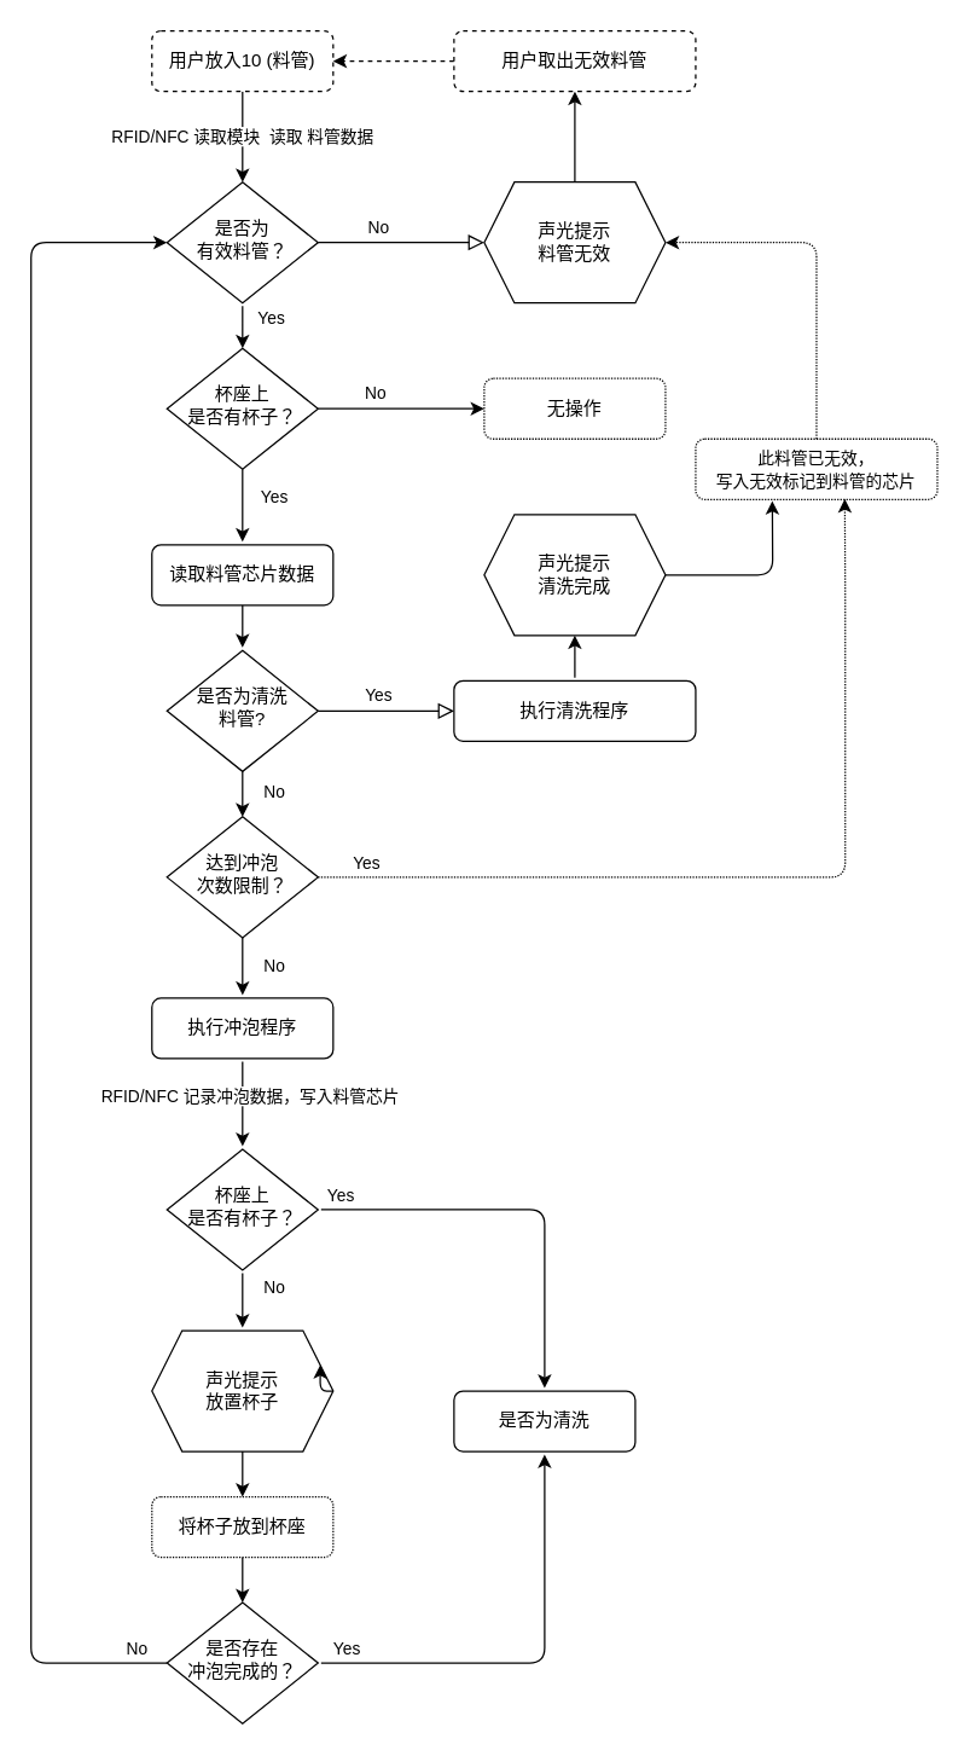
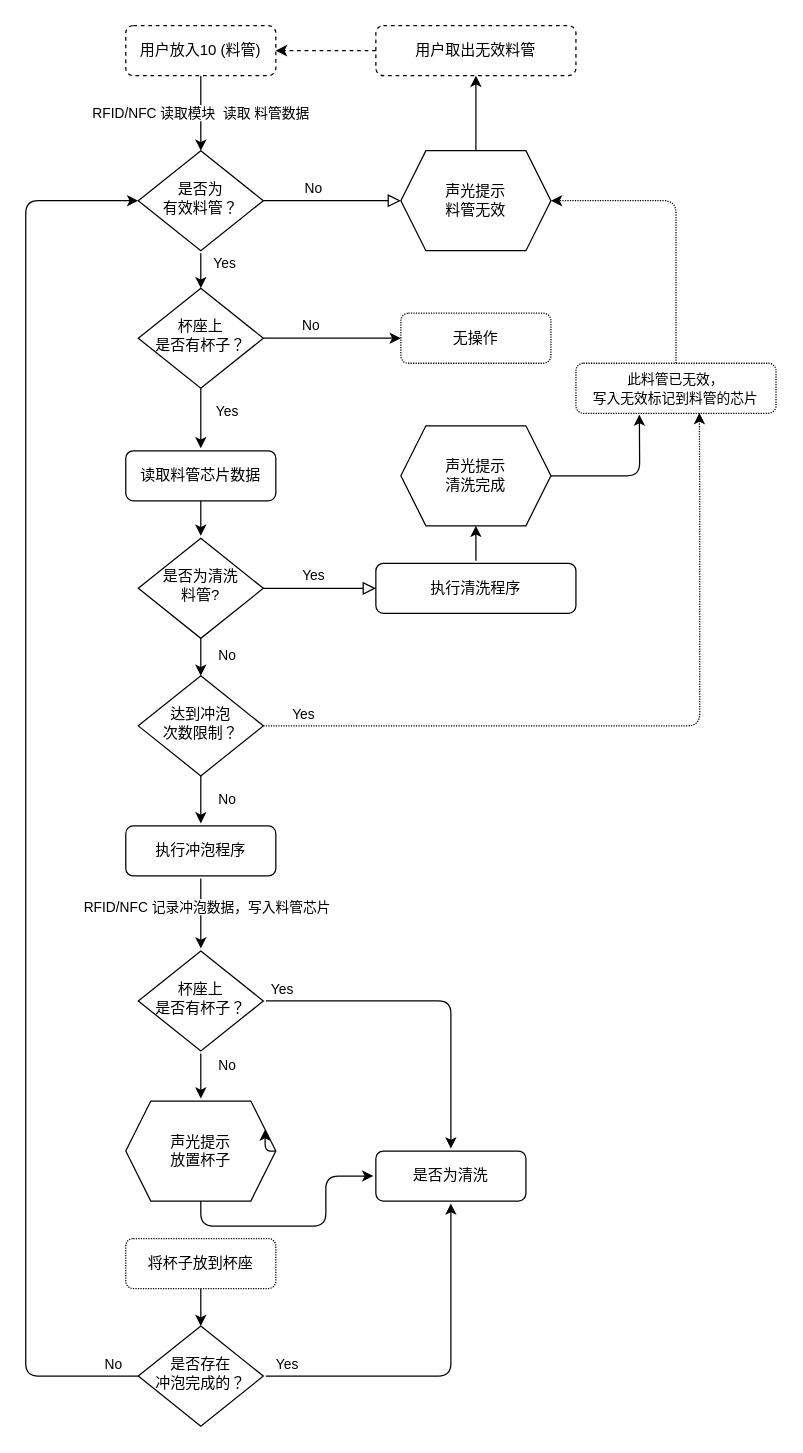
- <mxCell id="45" style="edgeStyle=orthogonalEdgeStyle;rounded=1;sketch=0;orthogonalLoop=1;jettySize=auto;html=1;exitX=0.5;exitY=1;exitDx=0;exitDy=0;entryX=0.5;entryY=0;entryDx=0;entryDy=0;sourcePerimeterSpacing=2;targetPerimeterSpacing=2;" edge="1" parent="1" source="46" target="44"><mxGeometry relative="1" as="geometry" /></mxCell>
+ <mxCell id="45" style="edgeStyle=orthogonalEdgeStyle;rounded=1;sketch=0;orthogonalLoop=1;jettySize=auto;html=1;exitX=0.5;exitY=1;exitDx=0;exitDy=0;sourcePerimeterSpacing=2;targetPerimeterSpacing=2;" edge="1" parent="1" source="46" target="31"><mxGeometry relative="1" as="geometry" /></mxCell>
